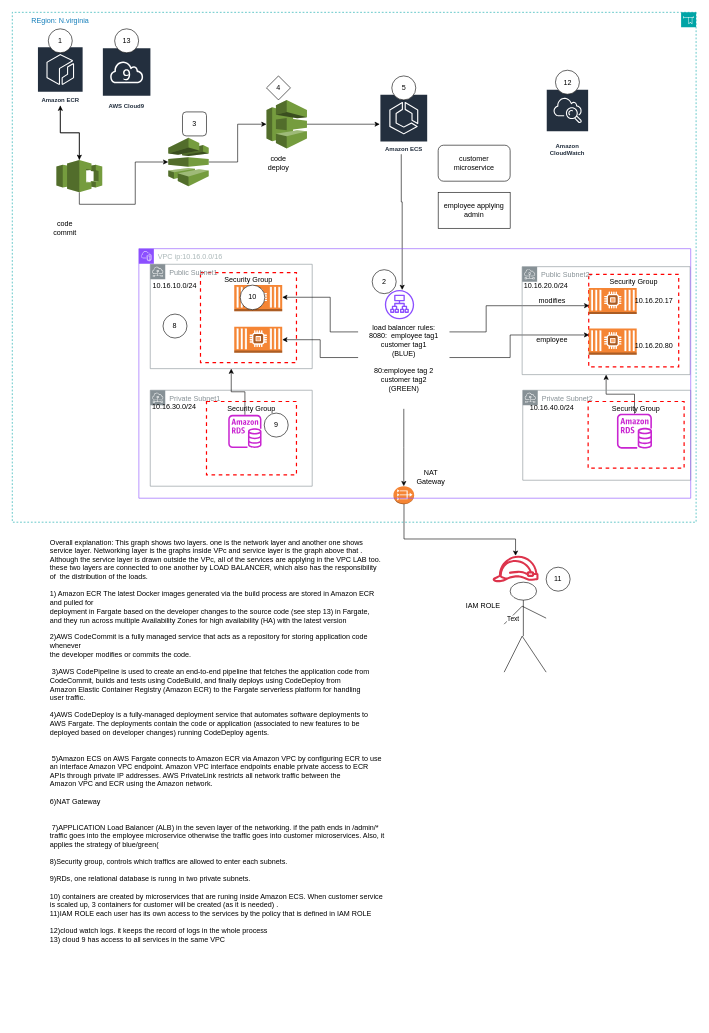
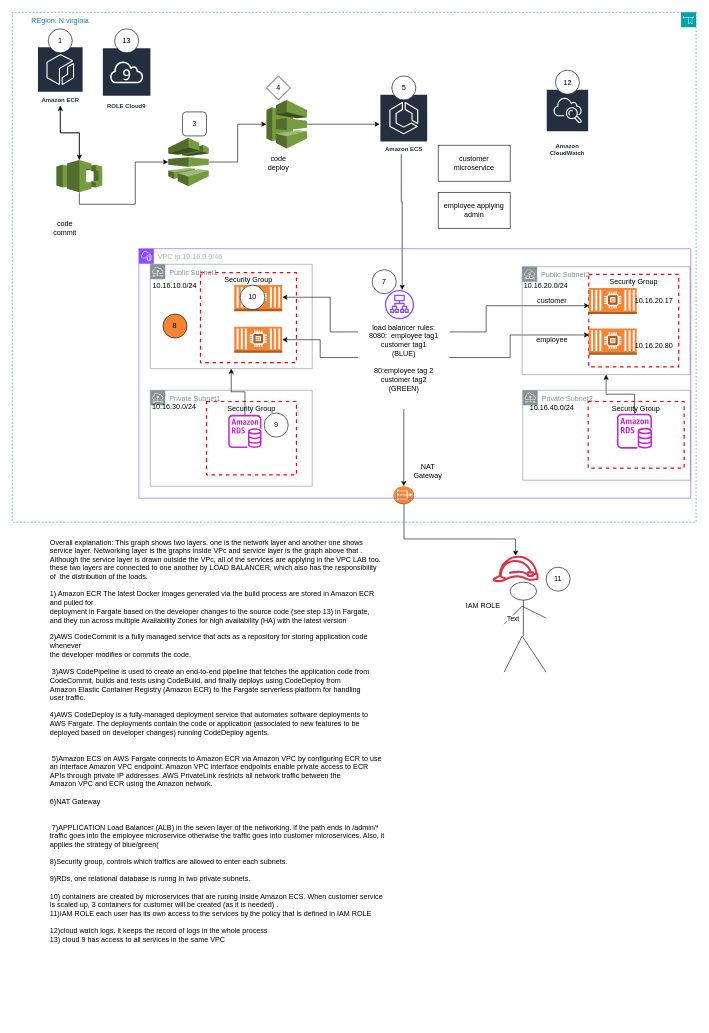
- <mxCell id="37" value="AWS Cloud9" style="sketch=0;outlineConnect=0;fontColor=#232F3E;gradientColor=none;strokeColor=#ffffff;fillColor=#232F3E;dashed=0;verticalLabelPosition=middle;verticalAlign=bottom;align=center;html=1;whiteSpace=wrap;fontSize=10;fontStyle=1;spacing=3;shape=mxgraph.aws4.productIcon;prIcon=mxgraph.aws4.cloud9;" parent="12" vertex="1"><mxGeometry x="150" y="59" width="81.25" height="107" as="geometry" /></mxCell>
+ <mxCell id="37" value="ROLE Cloud9" style="sketch=0;outlineConnect=0;fontColor=#232F3E;gradientColor=none;strokeColor=#ffffff;fillColor=#232F3E;dashed=0;verticalLabelPosition=middle;verticalAlign=bottom;align=center;html=1;whiteSpace=wrap;fontSize=10;fontStyle=1;spacing=3;shape=mxgraph.aws4.productIcon;prIcon=mxgraph.aws4.cloud9;" parent="12" vertex="1"><mxGeometry x="150" y="59" width="81.25" height="107" as="geometry" /></mxCell>
- <mxCell id="36" value="customer microservice" style="whiteSpace=wrap;html=1;rounded=1;" parent="12" vertex="1"><mxGeometry x="710" y="221.5" width="120" height="60" as="geometry" /></mxCell>
+ <mxCell id="36" value="customer microservice" style="rounded=0;whiteSpace=wrap;html=1;" parent="12" vertex="1"><mxGeometry x="710" y="221.5" width="120" height="60" as="geometry" /></mxCell>
- <mxCell id="76" value="VPC ip:10.16.0.0/16" style="points=[[0,0],[0.25,0],[0.5,0],[0.75,0],[1,0],[1,0.25],[1,0.5],[1,0.75],[1,1],[0.75,1],[0.5,1],[0.25,1],[0,1],[0,0.75],[0,0.5],[0,0.25]];outlineConnect=0;gradientColor=none;html=1;whiteSpace=wrap;fontSize=12;fontStyle=0;container=0;pointerEvents=0;collapsible=0;recursiveResize=0;shape=mxgraph.aws4.group;grIcon=mxgraph.aws4.group_vpc2;strokeColor=#8C4FFF;fillColor=none;verticalAlign=top;align=left;spacingLeft=30;fontColor=#AAB7B8;dashed=0;" parent="1" vertex="1"><mxGeometry x="231" y="414" width="920" height="416" as="geometry" /></mxCell>
+ <mxCell id="76" value="VPC ip:10.16.0.0/46" style="points=[[0,0],[0.25,0],[0.5,0],[0.75,0],[1,0],[1,0.25],[1,0.5],[1,0.75],[1,1],[0.75,1],[0.5,1],[0.25,1],[0,1],[0,0.75],[0,0.5],[0,0.25]];outlineConnect=0;gradientColor=none;html=1;whiteSpace=wrap;fontSize=12;fontStyle=0;container=0;pointerEvents=0;collapsible=0;recursiveResize=0;shape=mxgraph.aws4.group;grIcon=mxgraph.aws4.group_vpc2;strokeColor=#8C4FFF;fillColor=none;verticalAlign=top;align=left;spacingLeft=30;fontColor=#AAB7B8;dashed=0;" parent="1" vertex="1"><mxGeometry x="231" y="414" width="920" height="416" as="geometry" /></mxCell>
- <mxCell id="46" value="2" style="ellipse;whiteSpace=wrap;html=1;aspect=fixed;" parent="12" vertex="1"><mxGeometry x="600" y="429.01" width="40" height="40" as="geometry" /></mxCell>
+ <mxCell id="46" value="7" style="ellipse;whiteSpace=wrap;html=1;aspect=fixed;" parent="12" vertex="1"><mxGeometry x="600" y="429.01" width="40" height="40" as="geometry" /></mxCell>
- <mxCell id="64" value="modifies" style="text;html=1;align=center;verticalAlign=middle;whiteSpace=wrap;rounded=0;" parent="12" vertex="1"><mxGeometry x="870" y="466.25" width="60" height="30" as="geometry" /></mxCell>
+ <mxCell id="64" value="customer" style="text;html=1;align=center;verticalAlign=middle;whiteSpace=wrap;rounded=0;" parent="12" vertex="1"><mxGeometry x="870" y="466.25" width="60" height="30" as="geometry" /></mxCell>
- <mxCell id="47" value="8" style="ellipse;whiteSpace=wrap;html=1;aspect=fixed;" parent="12" vertex="1"><mxGeometry x="251.25" y="503" width="40" height="40" as="geometry" /></mxCell>
+ <mxCell id="47" value="8" style="ellipse;whiteSpace=wrap;html=1;aspect=fixed;fillColor=#f58534;" parent="12" vertex="1"><mxGeometry x="251.25" y="503" width="40" height="40" as="geometry" /></mxCell>
- <mxCell id="57" value="NAT Gateway" style="text;strokeColor=none;align=center;fillColor=none;html=1;verticalAlign=middle;whiteSpace=wrap;rounded=0;" parent="12" vertex="1"><mxGeometry x="667.68" y="760" width="60" height="30" as="geometry" /></mxCell>
+ <mxCell id="57" value="NAT Gateway" style="text;strokeColor=none;align=center;fillColor=none;html=1;verticalAlign=middle;whiteSpace=wrap;rounded=0;" parent="12" vertex="1"><mxGeometry x="662.68" y="750" width="60" height="30" as="geometry" /></mxCell>
